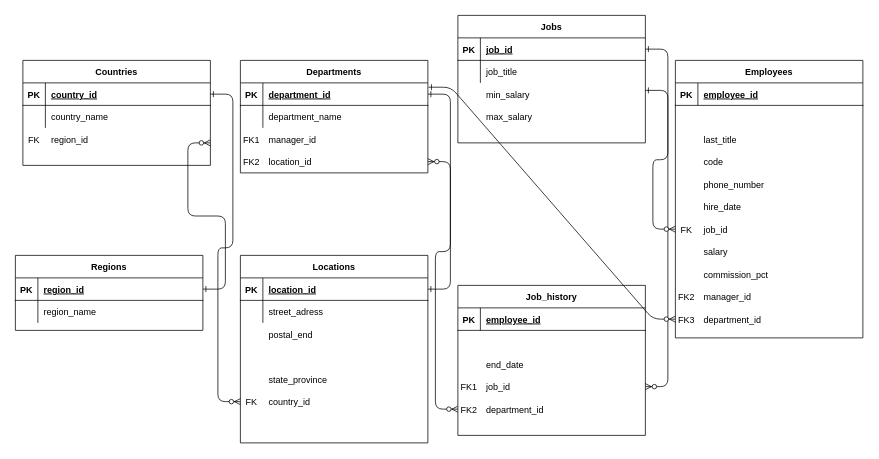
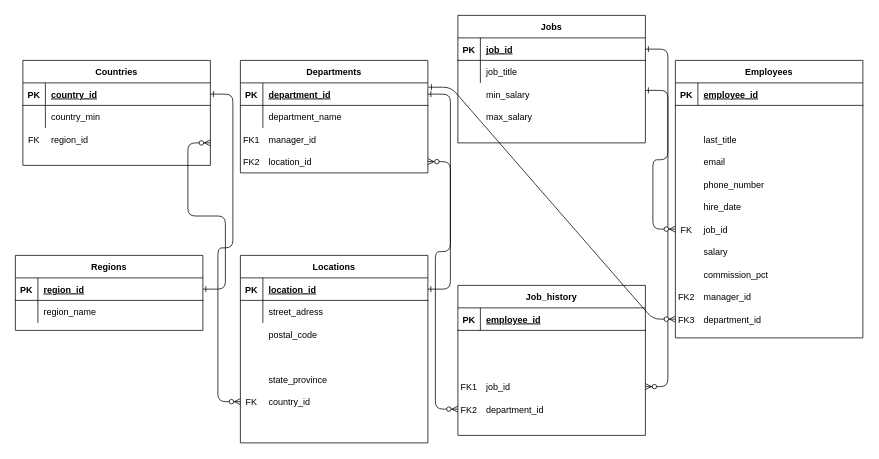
- <mxCell id="8" value="country_name" style="shape=partialRectangle;overflow=hidden;connectable=0;fillColor=none;top=0;left=0;bottom=0;right=0;align=left;spacingLeft=6;" vertex="1" parent="6"><mxGeometry x="30" width="220" height="30" as="geometry"><mxRectangle width="220" height="30" as="alternateBounds" /></mxGeometry></mxCell>
+ <mxCell id="8" value="country_min" style="shape=partialRectangle;overflow=hidden;connectable=0;fillColor=none;top=0;left=0;bottom=0;right=0;align=left;spacingLeft=6;" vertex="1" parent="6"><mxGeometry x="30" width="220" height="30" as="geometry"><mxRectangle width="220" height="30" as="alternateBounds" /></mxGeometry></mxCell>
- <mxCell id="51" value="code" style="shape=partialRectangle;overflow=hidden;connectable=0;fillColor=none;top=0;left=0;bottom=0;right=0;align=left;spacingLeft=6;" vertex="1" parent="49"><mxGeometry x="30" width="220" height="30" as="geometry"><mxRectangle width="220" height="30" as="alternateBounds" /></mxGeometry></mxCell>
+ <mxCell id="51" value="email" style="shape=partialRectangle;overflow=hidden;connectable=0;fillColor=none;top=0;left=0;bottom=0;right=0;align=left;spacingLeft=6;" vertex="1" parent="49"><mxGeometry x="30" width="220" height="30" as="geometry"><mxRectangle width="220" height="30" as="alternateBounds" /></mxGeometry></mxCell>
- <mxCell id="30" value="postal_end" style="shape=partialRectangle;overflow=hidden;connectable=0;fillColor=none;top=0;left=0;bottom=0;right=0;align=left;spacingLeft=6;" vertex="1" parent="28"><mxGeometry x="30" width="220" height="30" as="geometry"><mxRectangle width="220" height="30" as="alternateBounds" /></mxGeometry></mxCell>
+ <mxCell id="30" value="postal_code" style="shape=partialRectangle;overflow=hidden;connectable=0;fillColor=none;top=0;left=0;bottom=0;right=0;align=left;spacingLeft=6;" vertex="1" parent="28"><mxGeometry x="30" width="220" height="30" as="geometry"><mxRectangle width="220" height="30" as="alternateBounds" /></mxGeometry></mxCell>
- <mxCell id="96" value="end_date" style="shape=partialRectangle;overflow=hidden;connectable=0;fillColor=none;top=0;left=0;bottom=0;right=0;align=left;spacingLeft=6;" vertex="1" parent="94"><mxGeometry x="30" width="220" height="30" as="geometry"><mxRectangle width="220" height="30" as="alternateBounds" /></mxGeometry></mxCell>
